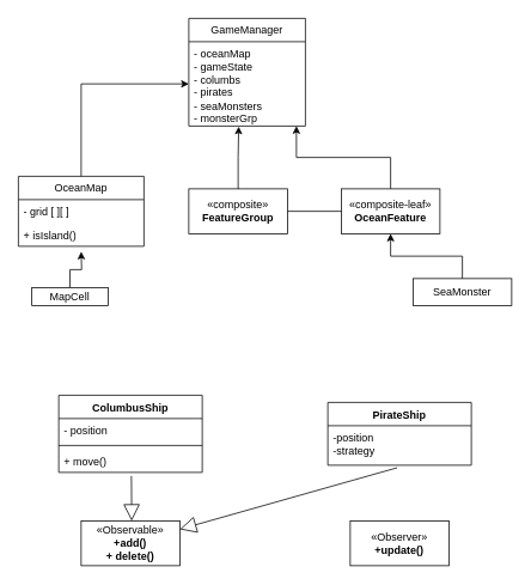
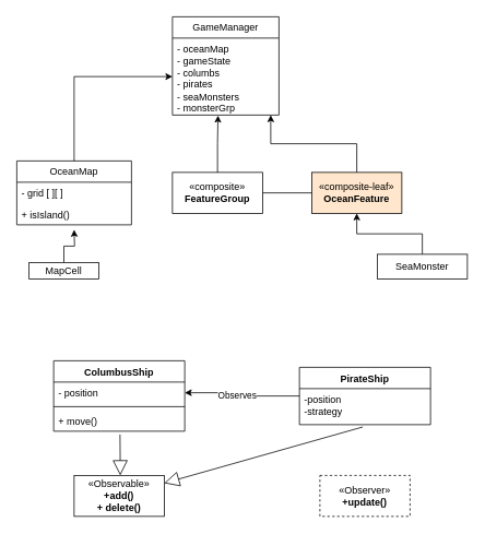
- <mxCell id="7" value="«composite-leaf»&lt;br&gt;&lt;b&gt;OceanFeature&lt;/b&gt;" style="html=1;whiteSpace=wrap;" vertex="1" parent="1"><mxGeometry x="380" y="210" width="110" height="50" as="geometry" /></mxCell>
+ <mxCell id="7" value="«composite-leaf»&lt;br&gt;&lt;b&gt;OceanFeature&lt;/b&gt;" style="html=1;whiteSpace=wrap;fillColor=#ffe6cc;" vertex="1" parent="1"><mxGeometry x="380" y="210" width="110" height="50" as="geometry" /></mxCell>
+ <mxCell id="21" style="edgeStyle=orthogonalEdgeStyle;rounded=0;orthogonalLoop=1;jettySize=auto;html=1;entryX=1;entryY=0.5;entryDx=0;entryDy=0;" edge="1" parent="1" source="23" target="18"><mxGeometry relative="1" as="geometry" /></mxCell>
+ <mxCell id="22" value="Observes" style="edgeLabel;html=1;align=center;verticalAlign=middle;resizable=0;points=[];" vertex="1" connectable="0" parent="21"><mxGeometry x="0.13" y="3" relative="1" as="geometry"><mxPoint as="offset" /></mxGeometry></mxCell>
- <mxCell id="26" value="«Observer»&lt;br&gt;&lt;b&gt;+update()&lt;/b&gt;" style="html=1;whiteSpace=wrap;" vertex="1" parent="1"><mxGeometry x="390" y="580" width="110" height="50" as="geometry" /></mxCell>
+ <mxCell id="26" value="«Observer»&lt;br&gt;&lt;b&gt;+update()&lt;/b&gt;" style="html=1;whiteSpace=wrap;dashed=1;" vertex="1" parent="1"><mxGeometry x="390" y="580" width="110" height="50" as="geometry" /></mxCell>
